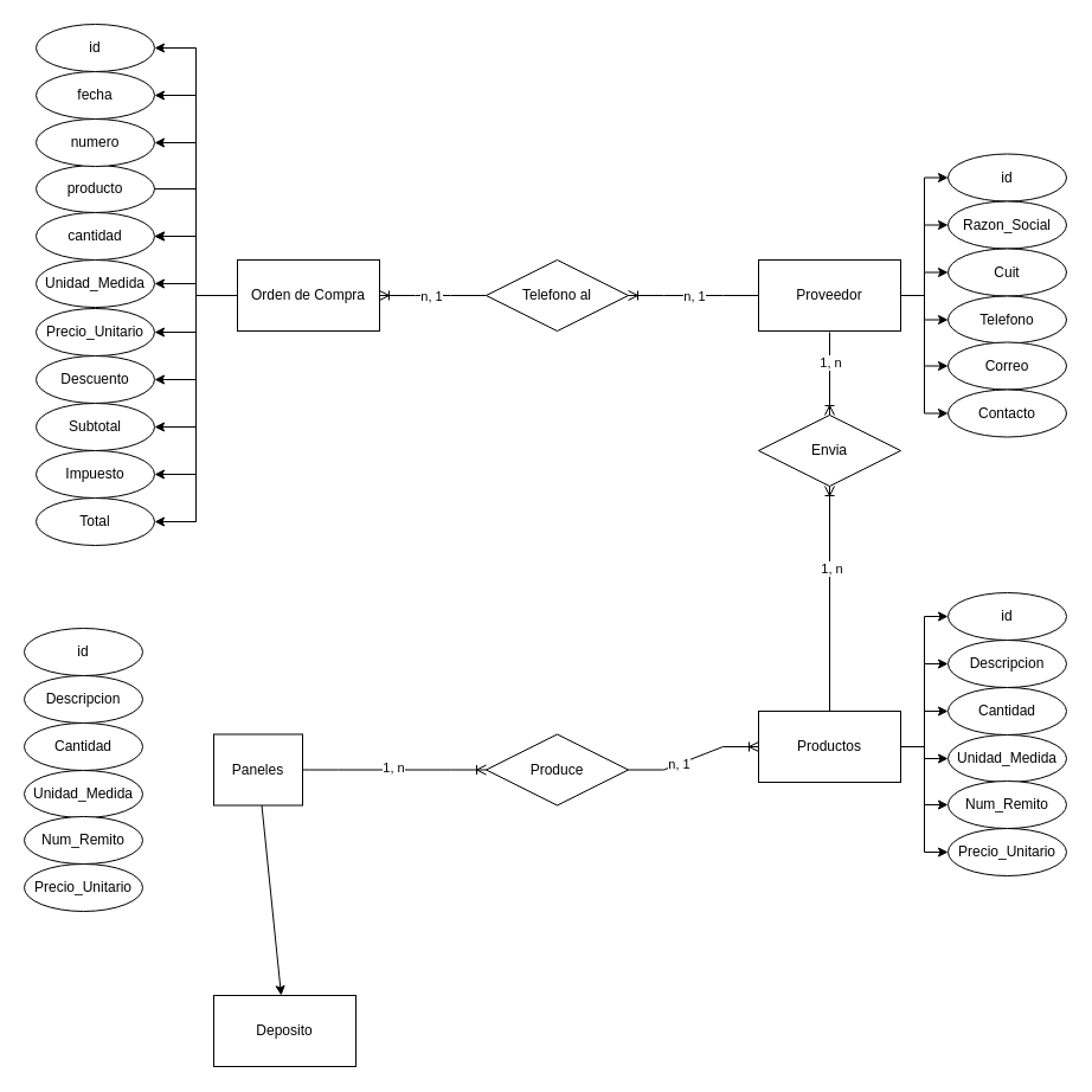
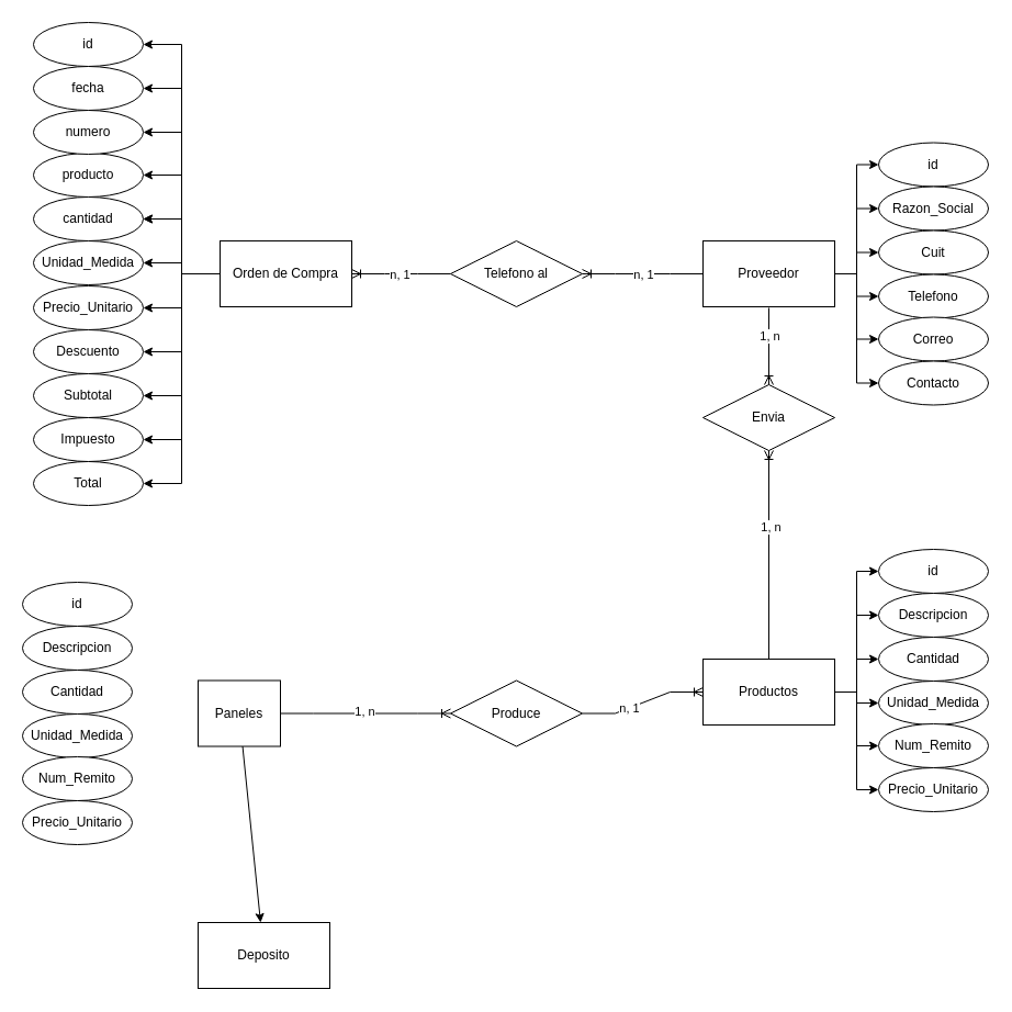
- <mxCell id="8" style="edgeStyle=orthogonalEdgeStyle;rounded=0;orthogonalLoop=1;jettySize=auto;html=1;entryX=1;entryY=0.5;entryDx=0;entryDy=0;endArrow=none;" edge="1" parent="1" source="14" target="37"><mxGeometry relative="1" as="geometry" /></mxCell>
+ <mxCell id="8" style="edgeStyle=orthogonalEdgeStyle;rounded=0;orthogonalLoop=1;jettySize=auto;html=1;entryX=1;entryY=0.5;entryDx=0;entryDy=0;" edge="1" parent="1" source="14" target="37"><mxGeometry relative="1" as="geometry" /></mxCell>
